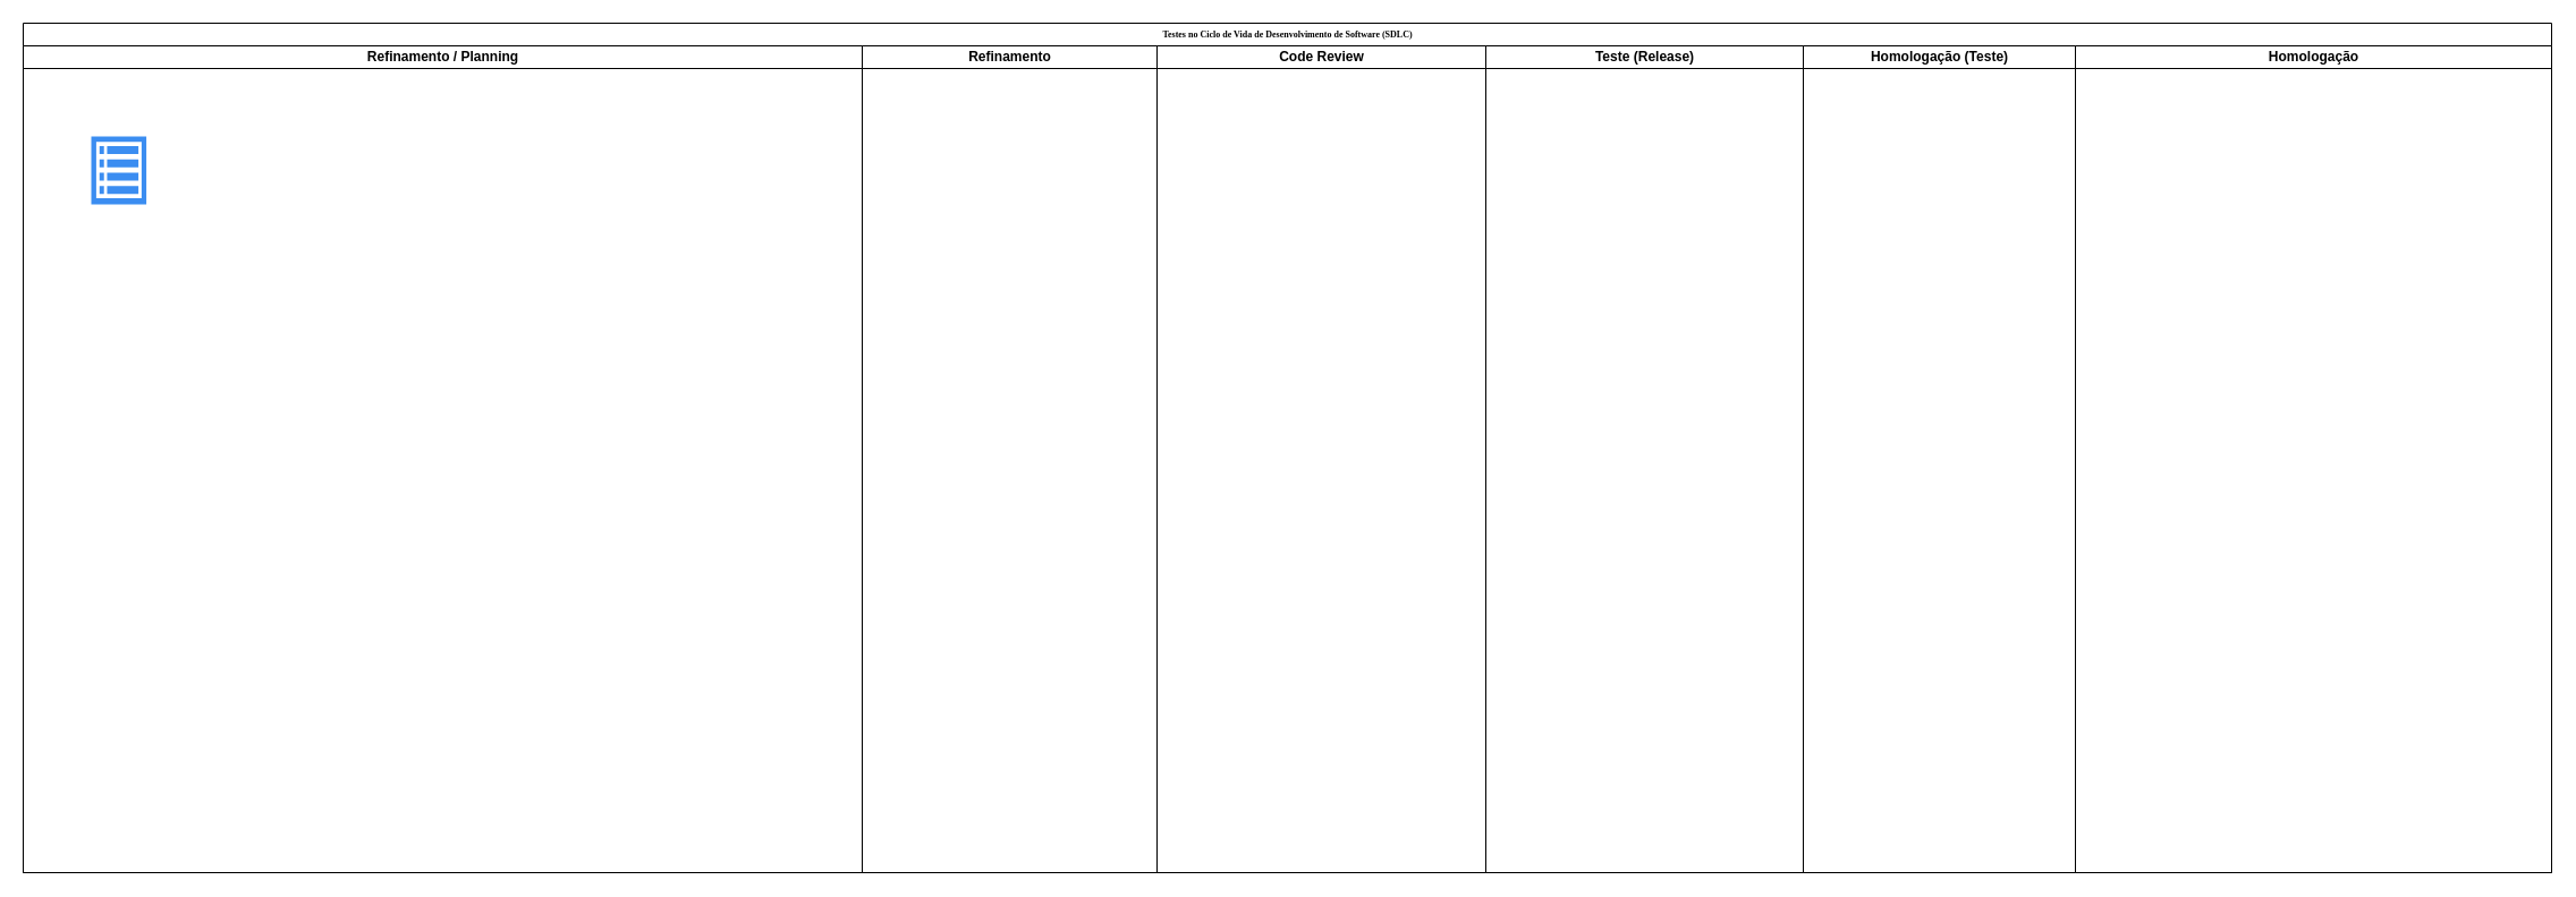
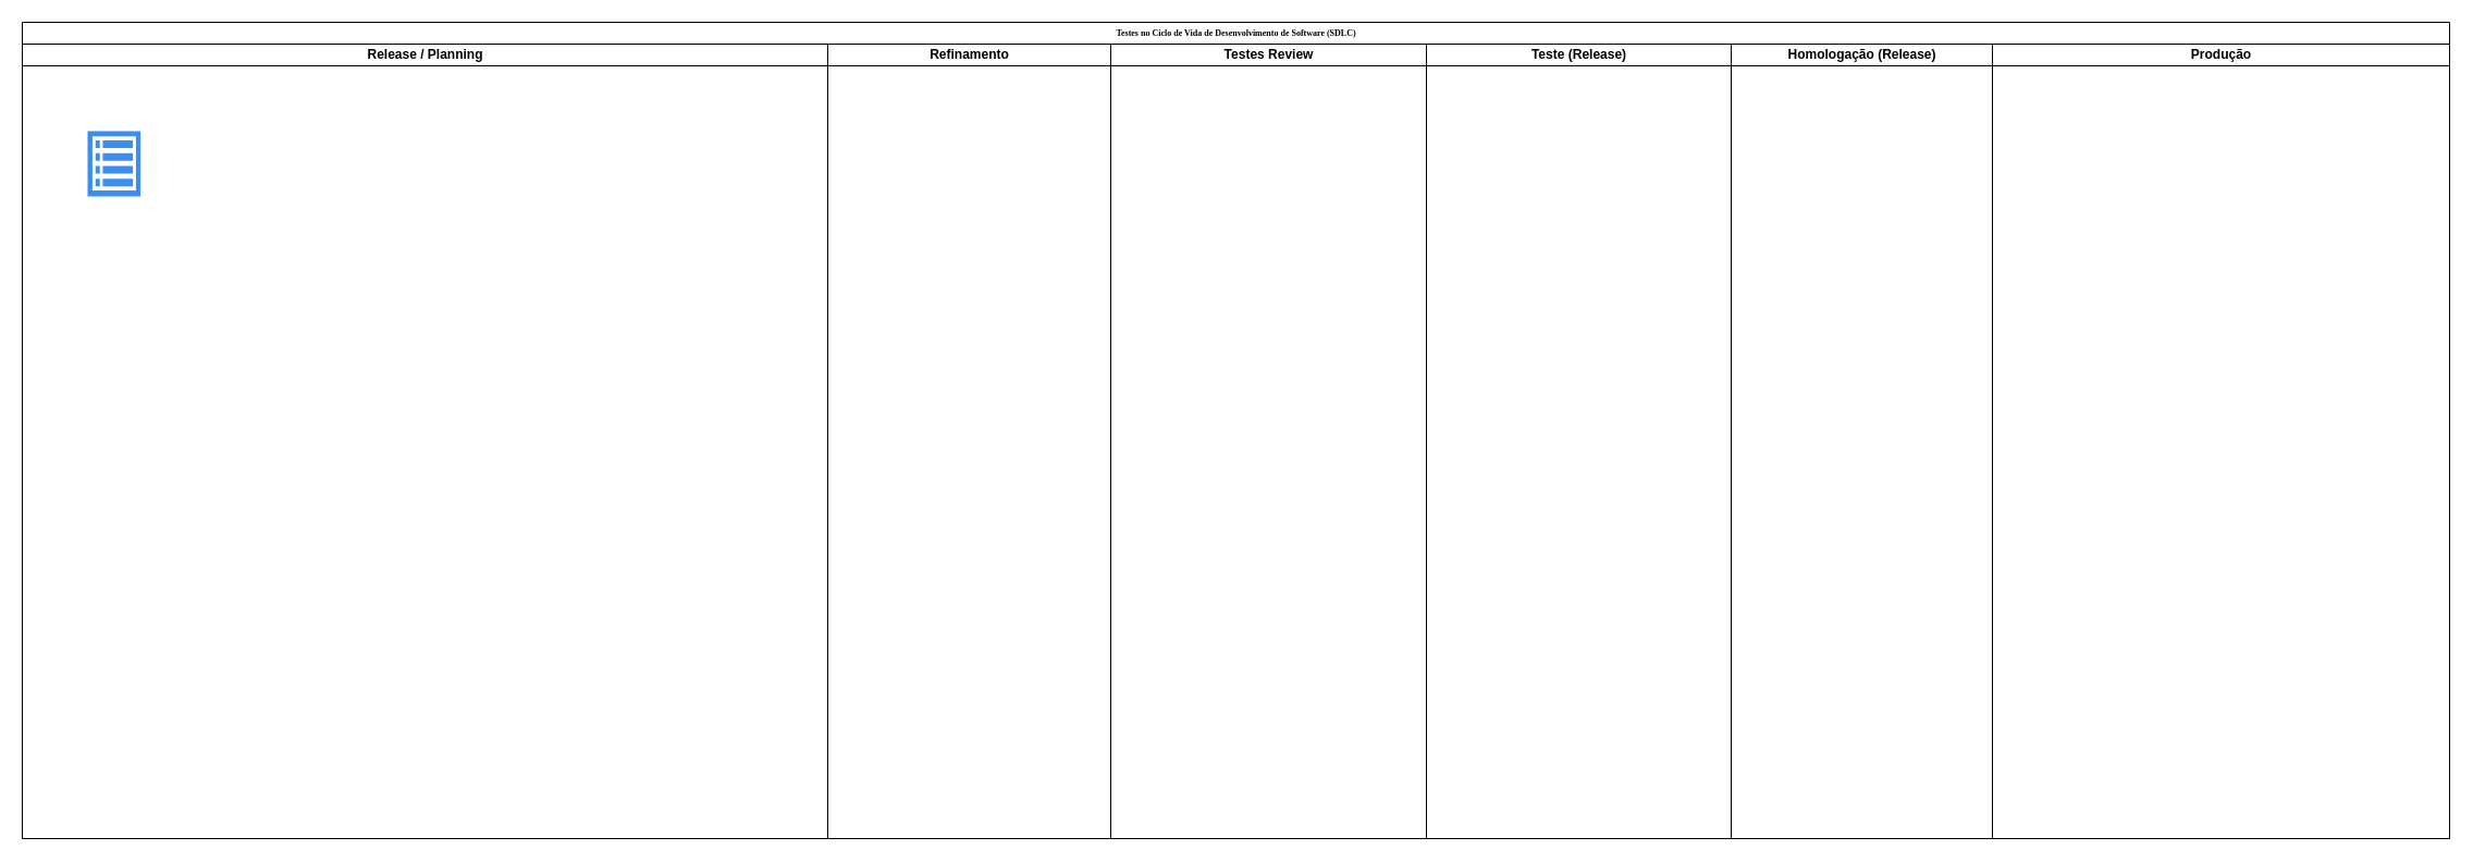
- <mxCell id="3" value="Refinamento / Planning" style="swimlane;html=1;startSize=20;" parent="2" vertex="1"><mxGeometry y="20" width="740" height="730" as="geometry" /></mxCell>
+ <mxCell id="3" value="Release / Planning" style="swimlane;html=1;startSize=20;" parent="2" vertex="1"><mxGeometry y="20" width="740" height="730" as="geometry" /></mxCell>
- <mxCell id="6" value="Code Review" style="swimlane;html=1;startSize=20;" parent="2" vertex="1"><mxGeometry x="1000" y="20" width="290" height="730" as="geometry" /></mxCell>
+ <mxCell id="6" value="Testes Review" style="swimlane;html=1;startSize=20;" parent="2" vertex="1"><mxGeometry x="1000" y="20" width="290" height="730" as="geometry" /></mxCell>
- <mxCell id="8" value="Homologação (Teste)" style="swimlane;html=1;startSize=20;" parent="2" vertex="1"><mxGeometry x="1570" y="20" width="240" height="730" as="geometry" /></mxCell>
+ <mxCell id="8" value="Homologação (Release)" style="swimlane;html=1;startSize=20;" parent="2" vertex="1"><mxGeometry x="1570" y="20" width="240" height="730" as="geometry" /></mxCell>
- <mxCell id="9" value="Homologação" style="swimlane;html=1;startSize=20;" parent="2" vertex="1"><mxGeometry x="1810" y="20" width="420" height="730" as="geometry" /></mxCell>
+ <mxCell id="9" value="Produção" style="swimlane;html=1;startSize=20;" parent="2" vertex="1"><mxGeometry x="1810" y="20" width="420" height="730" as="geometry" /></mxCell>
